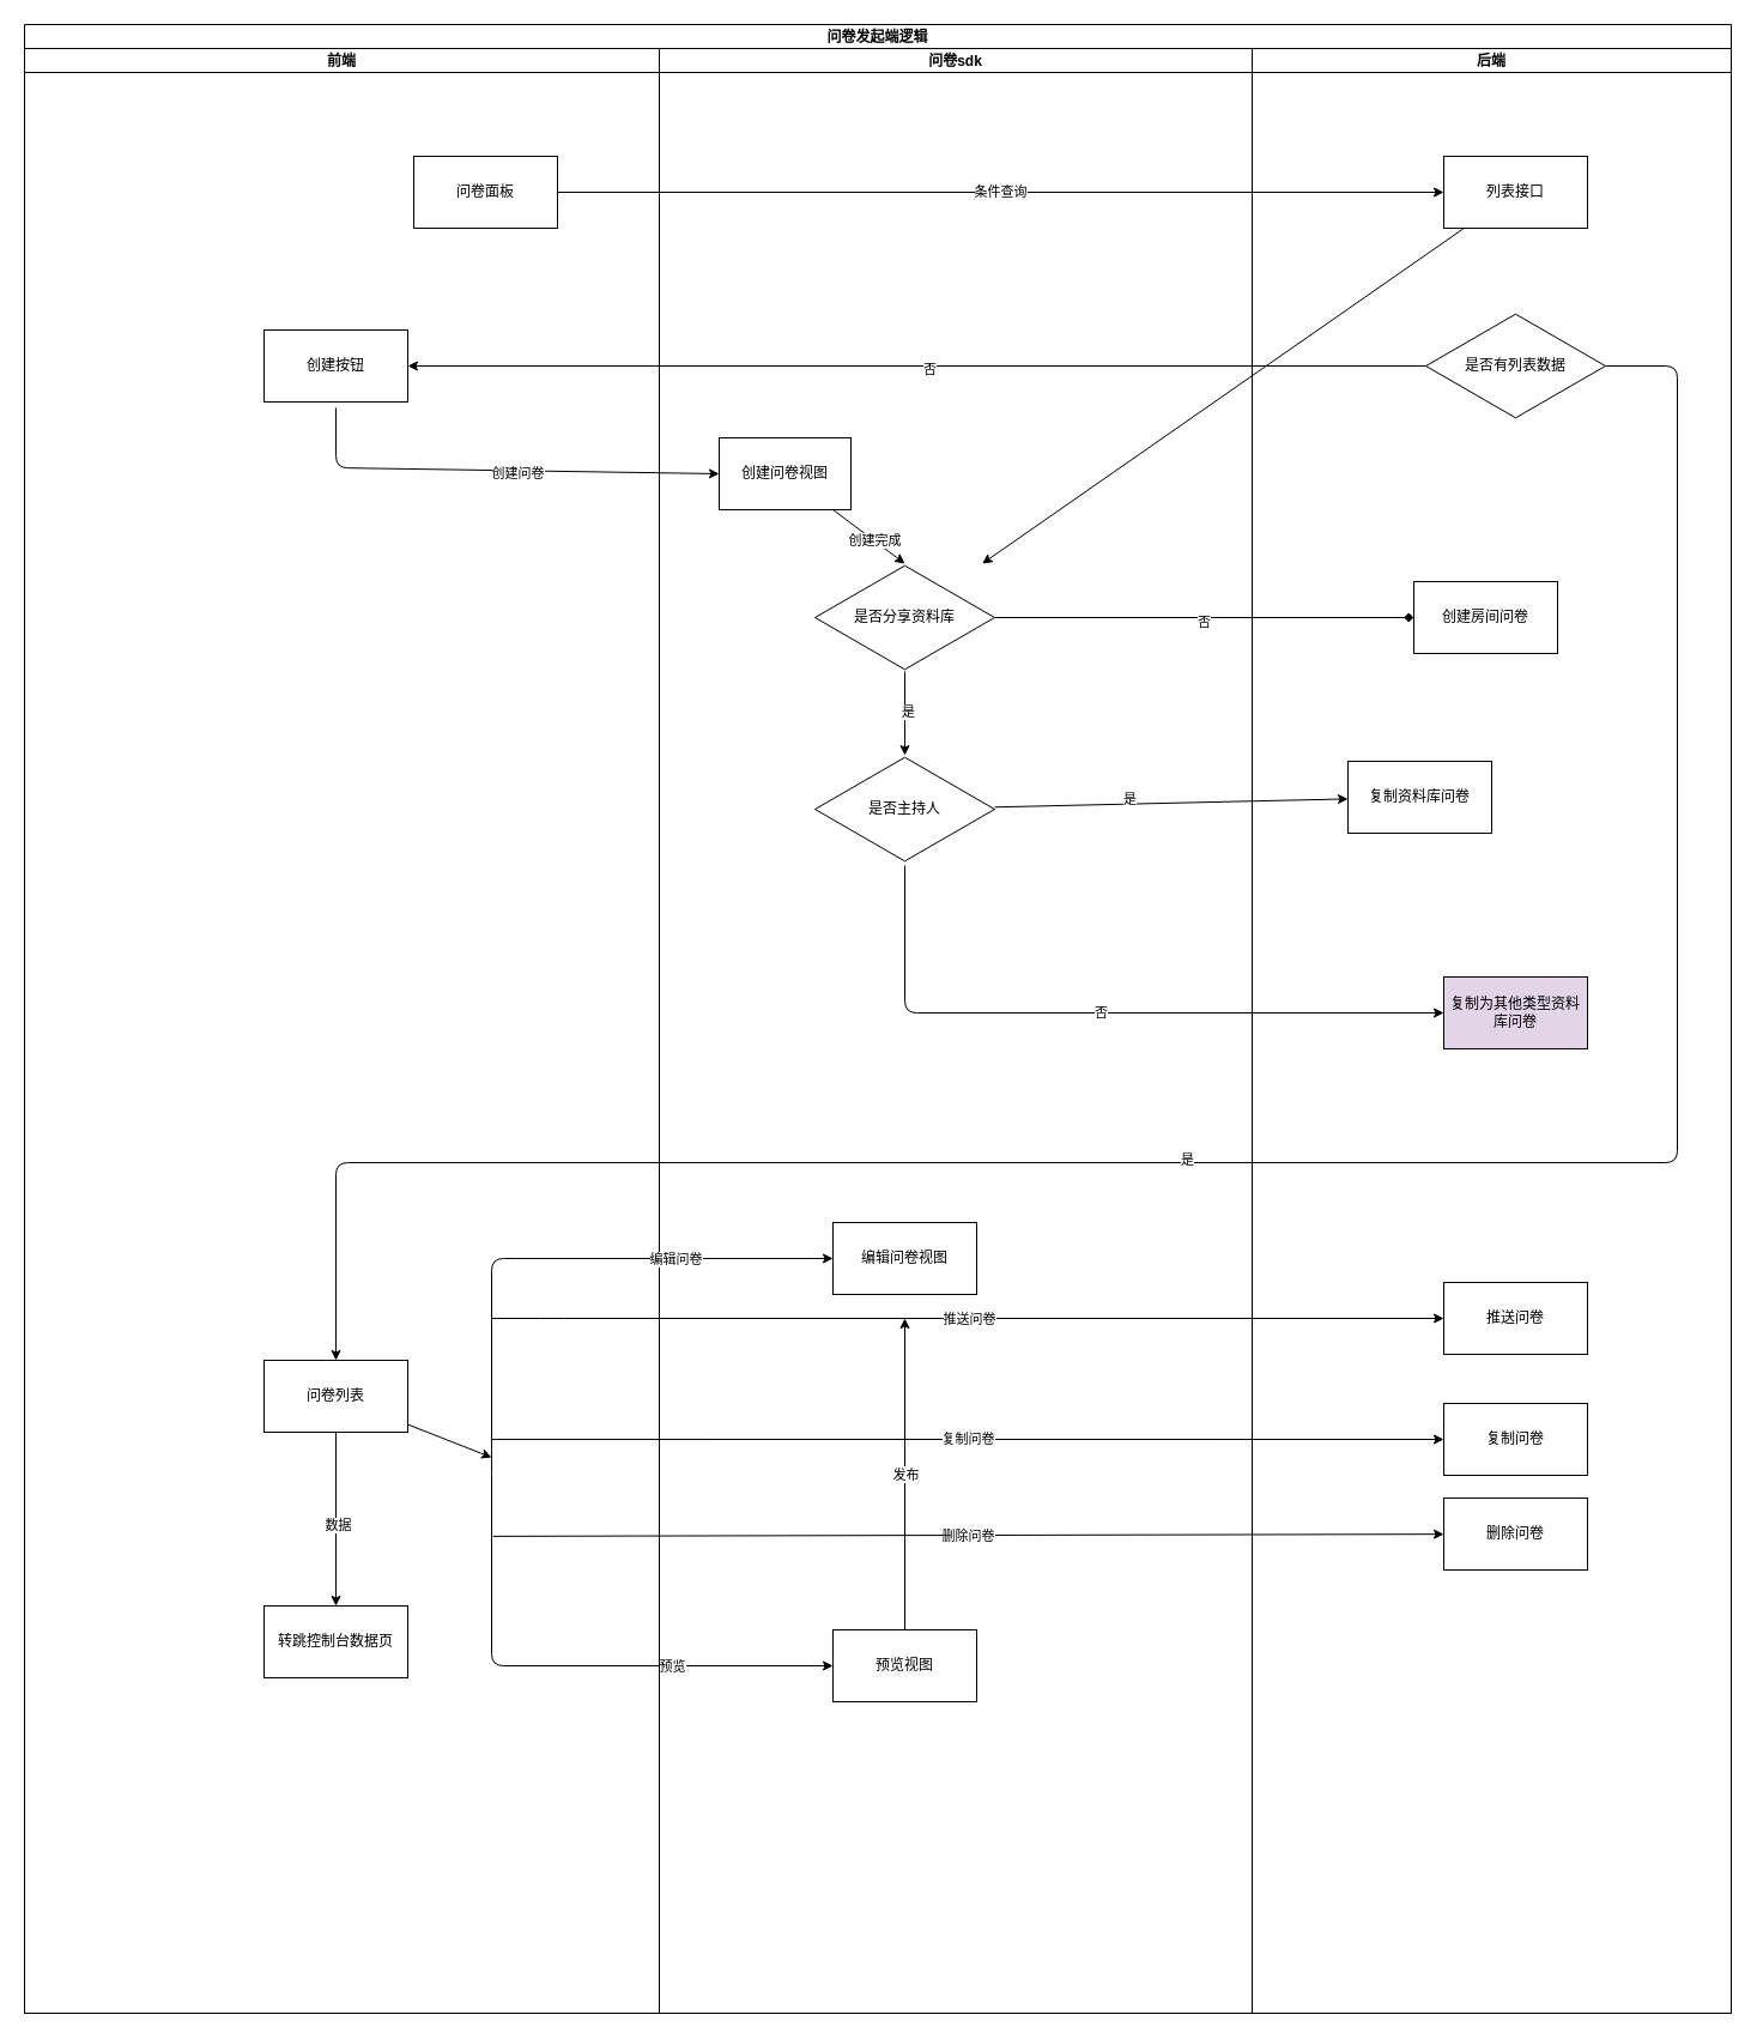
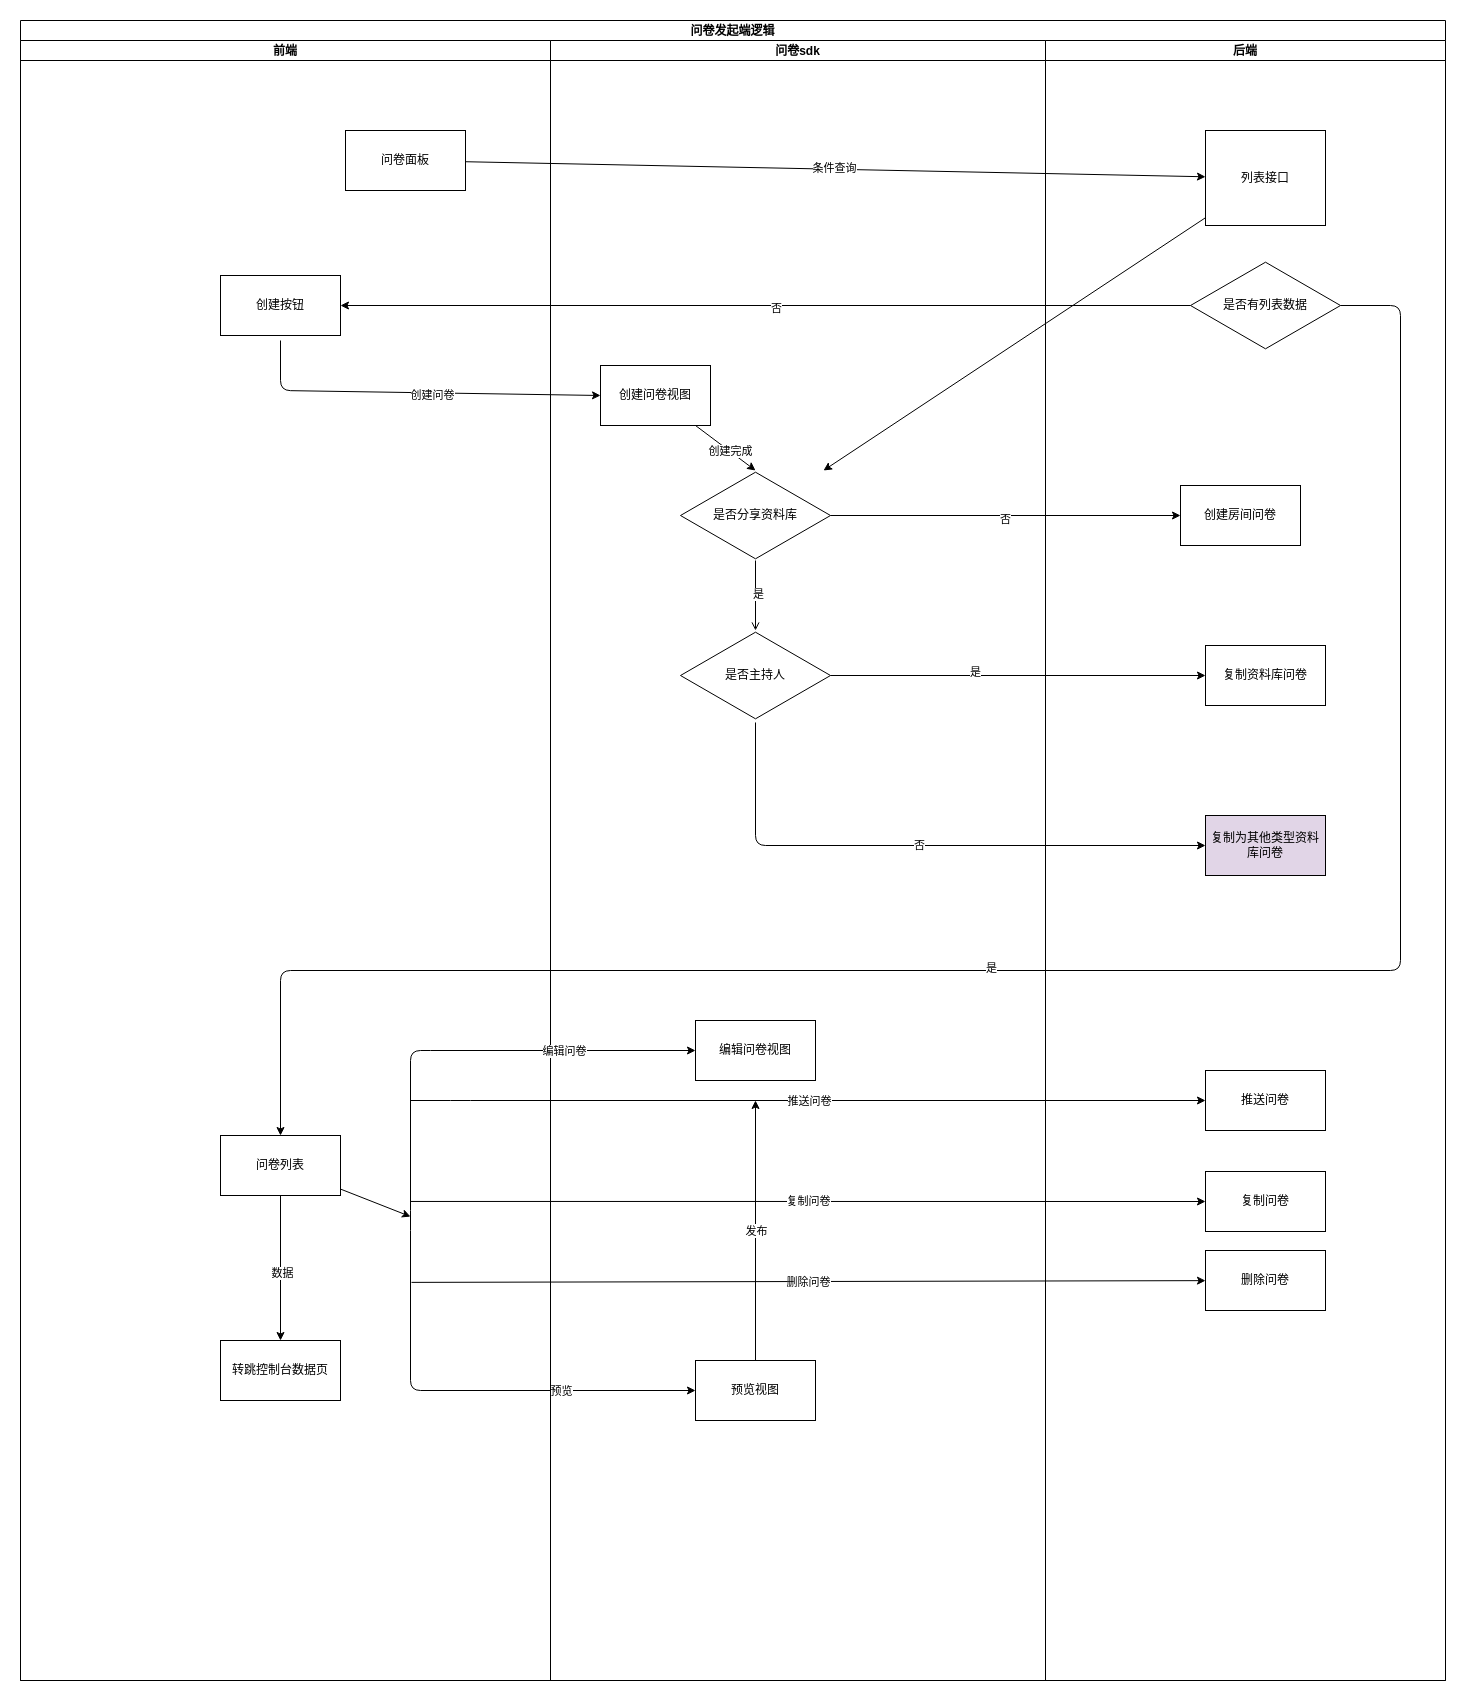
- <mxCell id="24" value="列表接口" style="whiteSpace=wrap;html=1;rounded=0;" parent="22" vertex="1"><mxGeometry x="160" y="90" width="120" height="60" as="geometry" /></mxCell>
+ <mxCell id="24" value="列表接口" style="whiteSpace=wrap;html=1;rounded=0;" parent="22" vertex="1"><mxGeometry x="160" y="90" width="120" height="95" as="geometry" /></mxCell>
- <mxCell id="40" value="" style="edgeStyle=none;html=1;endArrow=diamond;" parent="2" source="18" target="26" edge="1"><mxGeometry relative="1" as="geometry" /></mxCell>
+ <mxCell id="40" value="" style="edgeStyle=none;html=1;" parent="2" source="18" target="26" edge="1"><mxGeometry relative="1" as="geometry" /></mxCell>
- <mxCell id="16" value="" style="edgeStyle=none;html=1;" parent="12" source="18" target="19" edge="1"><mxGeometry relative="1" as="geometry" /></mxCell>
+ <mxCell id="16" value="" style="edgeStyle=none;html=1;endArrow=open;" parent="12" source="18" target="19" edge="1"><mxGeometry relative="1" as="geometry" /></mxCell>
- <mxCell id="27" value="复制资料库问卷" style="whiteSpace=wrap;html=1;" parent="22" vertex="1"><mxGeometry x="80" y="595" width="120" height="60" as="geometry" /></mxCell>
+ <mxCell id="27" value="复制资料库问卷" style="whiteSpace=wrap;html=1;" parent="22" vertex="1"><mxGeometry x="160" y="605" width="120" height="60" as="geometry" /></mxCell>
